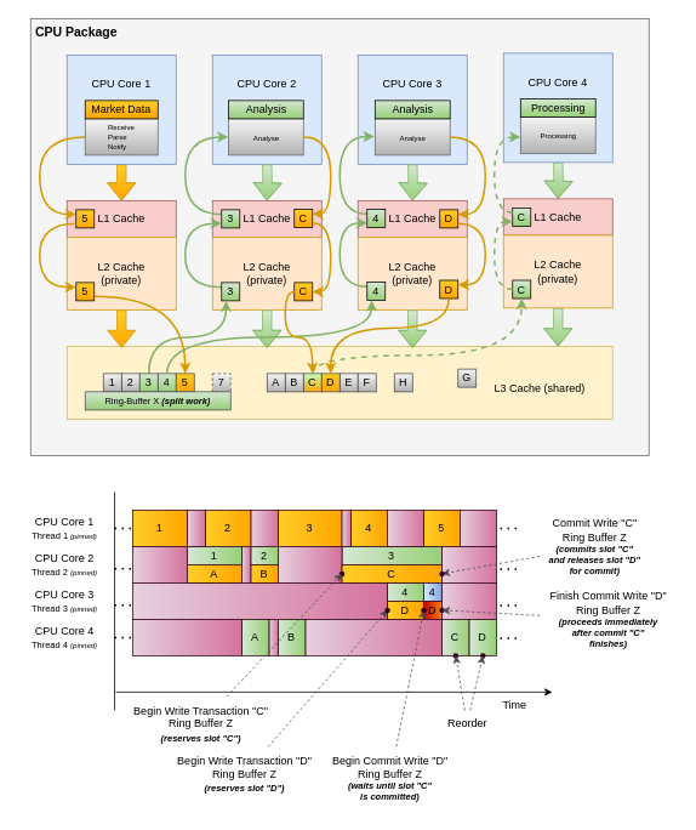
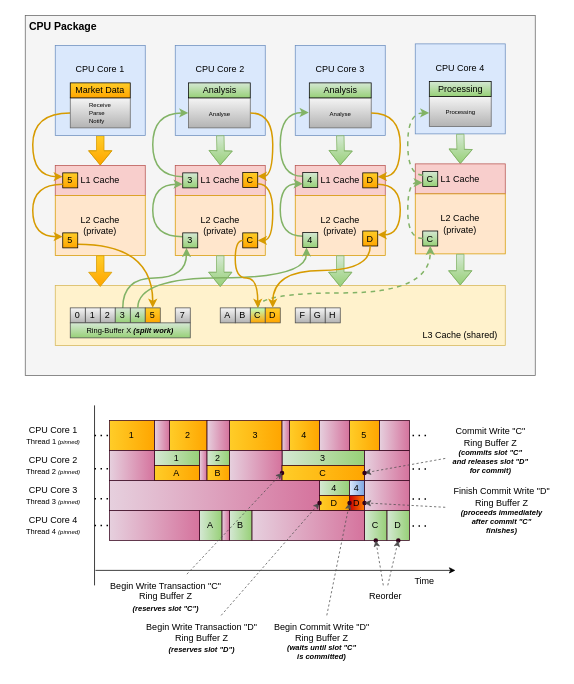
- <mxCell id="93" value="G" style="rounded=0;whiteSpace=wrap;html=1;fillColor=#f5f5f5;gradientColor=#b3b3b3;strokeColor=#4D4D4D;" vertex="1" parent="1"><mxGeometry x="503" y="405" width="20" height="20" as="geometry" /></mxCell>
+ <mxCell id="93" value="G" style="rounded=0;whiteSpace=wrap;html=1;fillColor=#f5f5f5;gradientColor=#b3b3b3;strokeColor=#4D4D4D;" vertex="1" parent="1"><mxGeometry x="413" y="410" width="20" height="20" as="geometry" /></mxCell>
+ <mxCell id="42" value="0" style="rounded=0;whiteSpace=wrap;html=1;fillColor=#f5f5f5;gradientColor=#b3b3b3;strokeColor=#4D4D4D;" parent="1" vertex="1"><mxGeometry x="93" y="410" width="20" height="20" as="geometry" /></mxCell>
- <mxCell id="41" value="7" style="rounded=0;whiteSpace=wrap;html=1;fillColor=#f5f5f5;gradientColor=#b3b3b3;strokeColor=#4D4D4D;dashed=1;" parent="1" vertex="1"><mxGeometry x="233" y="410" width="20" height="20" as="geometry" /></mxCell>
+ <mxCell id="41" value="7" style="rounded=0;whiteSpace=wrap;html=1;fillColor=#f5f5f5;gradientColor=#b3b3b3;strokeColor=#4D4D4D;" parent="1" vertex="1"><mxGeometry x="233" y="410" width="20" height="20" as="geometry" /></mxCell>
- <mxCell id="88" value="E" style="rounded=0;whiteSpace=wrap;html=1;fillColor=#f5f5f5;gradientColor=#b3b3b3;strokeColor=#4D4D4D;" vertex="1" parent="1"><mxGeometry x="373" y="410" width="20" height="20" as="geometry" /></mxCell>
- <mxCell id="87" value="L3 Cache (shared)" style="text;align=center;verticalAlign=middle;resizable=0;points=[];autosize=1;strokeColor=none;fillColor=none;" vertex="1" parent="1"><mxGeometry x="533" y="410" width="120" height="30" as="geometry" /></mxCell>
+ <mxCell id="87" value="L3 Cache (shared)" style="text;align=center;verticalAlign=middle;resizable=0;points=[];autosize=1;strokeColor=none;fillColor=none;" vertex="1" parent="1"><mxGeometry x="553" y="430" width="120" height="30" as="geometry" /></mxCell>
